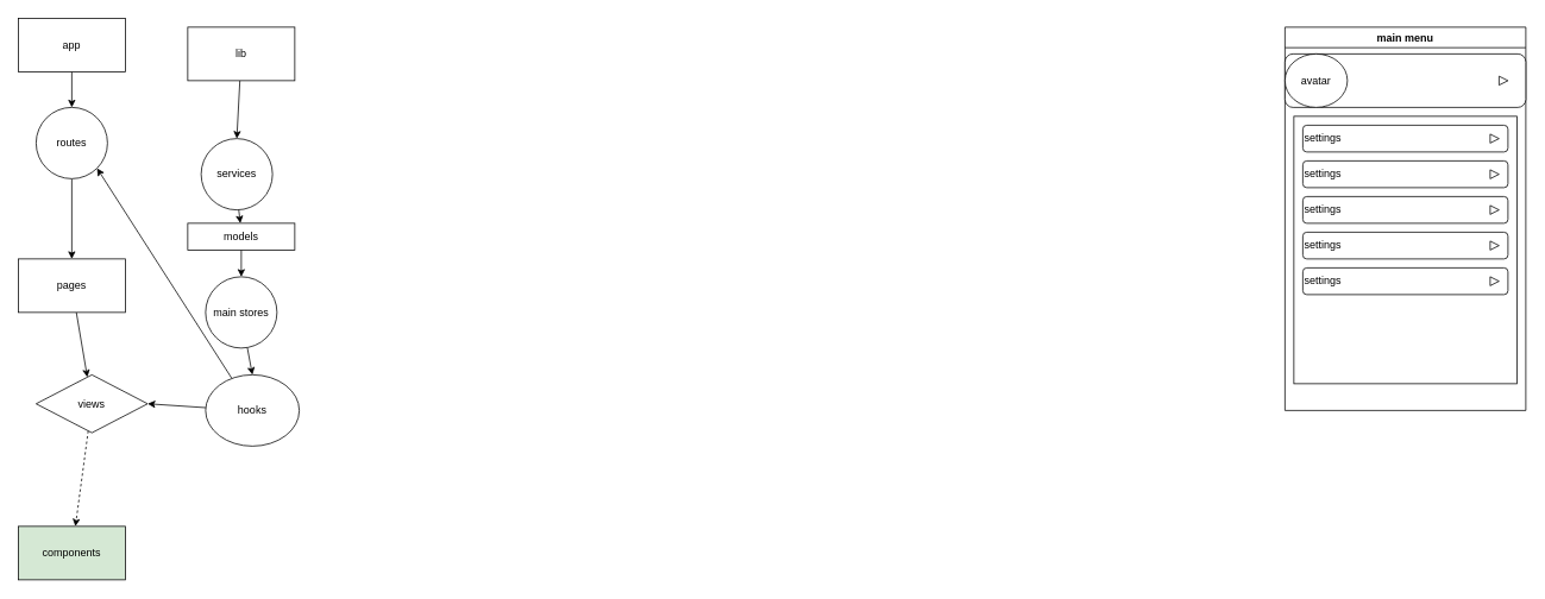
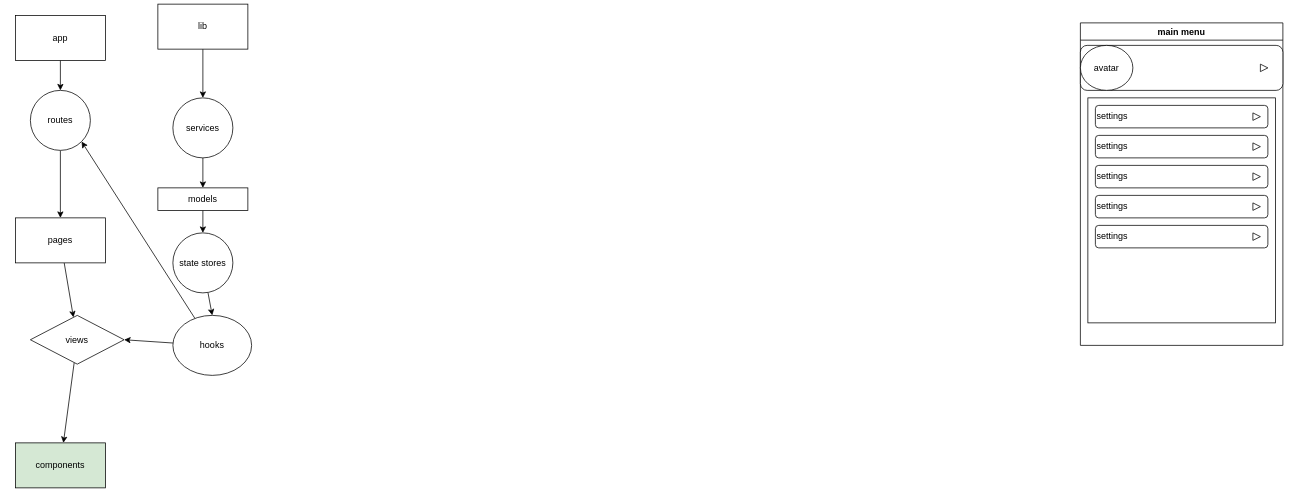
- <mxCell id="17" value="lib" style="whiteSpace=wrap;html=1;" parent="1" vertex="1"><mxGeometry x="210" y="30" width="120" height="60" as="geometry" /></mxCell>
+ <mxCell id="17" value="lib" style="whiteSpace=wrap;html=1;" parent="1" vertex="1"><mxGeometry x="210" y="5" width="120" height="60" as="geometry" /></mxCell>
- <mxCell id="19" value="services" style="ellipse;whiteSpace=wrap;html=1;" parent="1" vertex="1"><mxGeometry x="225" y="155" width="80" height="80" as="geometry" /></mxCell>
+ <mxCell id="19" value="services" style="ellipse;whiteSpace=wrap;html=1;" parent="1" vertex="1"><mxGeometry x="230" y="130" width="80" height="80" as="geometry" /></mxCell>
- <mxCell id="21" value="main stores" style="ellipse;whiteSpace=wrap;html=1;" parent="1" vertex="1"><mxGeometry x="230" y="310" width="80" height="80" as="geometry" /></mxCell>
+ <mxCell id="21" value="state stores" style="ellipse;whiteSpace=wrap;html=1;" parent="1" vertex="1"><mxGeometry x="230" y="310" width="80" height="80" as="geometry" /></mxCell>
- <mxCell id="8" value="" style="edgeStyle=none;html=1;dashed=1;" parent="1" source="9" target="10" edge="1"><mxGeometry relative="1" as="geometry" /></mxCell>
+ <mxCell id="8" value="" style="edgeStyle=none;html=1;" parent="1" source="9" target="10" edge="1"><mxGeometry relative="1" as="geometry" /></mxCell>
